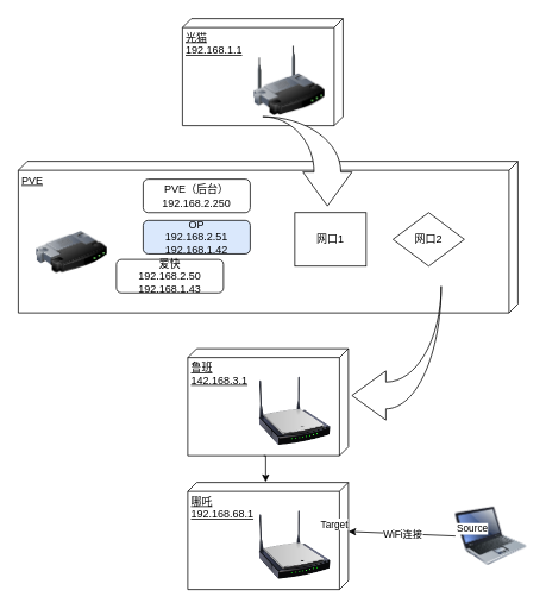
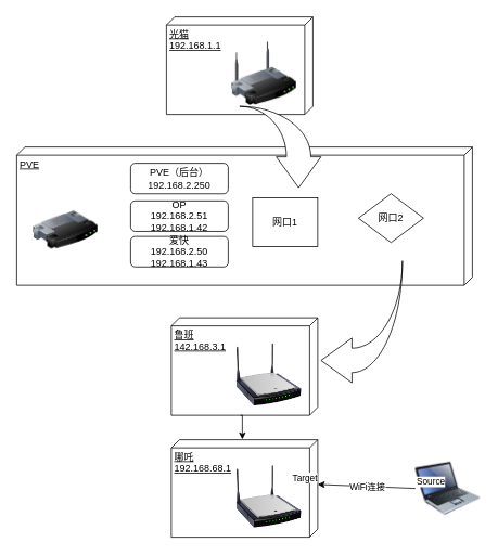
- <mxCell id="8" value="OP&lt;br&gt;192.168.2.51&lt;br&gt;192.168.1.42" style="rounded=1;whiteSpace=wrap;html=1;fillColor=#dae8fc;" vertex="1" parent="5"><mxGeometry x="140" y="66.25" width="120" height="37.5" as="geometry" /></mxCell>
+ <mxCell id="8" value="OP&lt;br&gt;192.168.2.51&lt;br&gt;192.168.1.42" style="rounded=1;whiteSpace=wrap;html=1;" vertex="1" parent="5"><mxGeometry x="140" y="66.25" width="120" height="37.5" as="geometry" /></mxCell>
- <mxCell id="11" value="网口1" style="rounded=0;whiteSpace=wrap;html=1;" vertex="1" parent="5"><mxGeometry x="310" y="57.5" width="80" height="60" as="geometry" /></mxCell>
+ <mxCell id="11" value="网口1" style="rounded=0;whiteSpace=wrap;html=1;" vertex="1" parent="5"><mxGeometry x="290" y="62.5" width="80" height="60" as="geometry" /></mxCell>
- <mxCell id="9" value="爱快&lt;br&gt;192.168.2.50&lt;br&gt;192.168.1.43" style="rounded=1;whiteSpace=wrap;html=1;" vertex="1" parent="5"><mxGeometry x="110" y="110" width="120" height="37.5" as="geometry" /></mxCell>
+ <mxCell id="9" value="爱快&lt;br&gt;192.168.2.50&lt;br&gt;192.168.1.43" style="rounded=1;whiteSpace=wrap;html=1;" vertex="1" parent="5"><mxGeometry x="140" y="110" width="120" height="37.5" as="geometry" /></mxCell>
